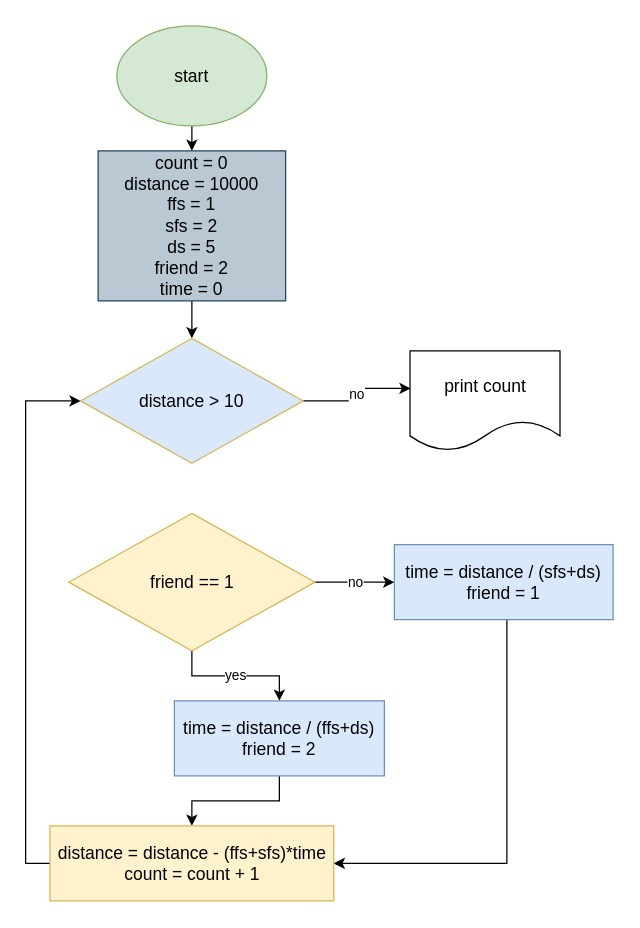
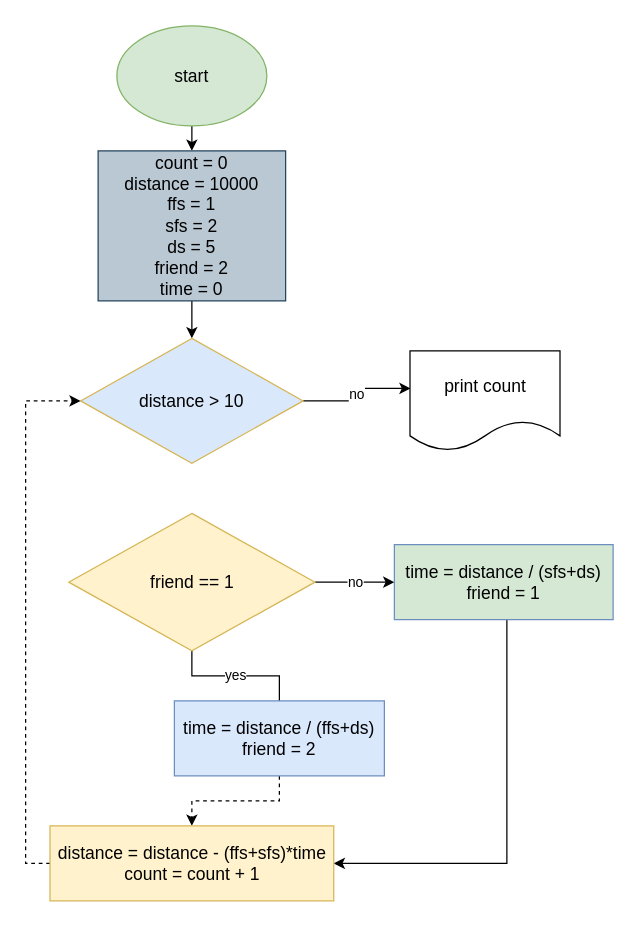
- <mxCell id="14" value="time = distance / (sfs+ds)&lt;br&gt;friend = 1" style="whiteSpace=wrap;html=1;fontSize=14;fillColor=#dae8fc;strokeColor=#6c8ebf;rounded=0;" vertex="1" parent="1"><mxGeometry x="315" y="435" width="175" height="60" as="geometry" /></mxCell>
+ <mxCell id="14" value="time = distance / (sfs+ds)&lt;br&gt;friend = 1" style="whiteSpace=wrap;html=1;fontSize=14;fillColor=#d5e8d4;strokeColor=#6c8ebf;rounded=0;" vertex="1" parent="1"><mxGeometry x="315" y="435" width="175" height="60" as="geometry" /></mxCell>
- <mxCell id="15" style="edgeStyle=orthogonalEdgeStyle;rounded=0;orthogonalLoop=1;jettySize=auto;html=1;entryX=0;entryY=0.5;entryDx=0;entryDy=0;" edge="1" parent="1" source="16" target="7"><mxGeometry relative="1" as="geometry"><mxPoint x="15" y="310" as="targetPoint" /><Array as="points"><mxPoint x="20" y="690" /><mxPoint x="20" y="320" /></Array></mxGeometry></mxCell>
+ <mxCell id="15" style="edgeStyle=orthogonalEdgeStyle;rounded=0;orthogonalLoop=1;jettySize=auto;html=1;entryX=0;entryY=0.5;entryDx=0;entryDy=0;dashed=1;" edge="1" parent="1" source="16" target="7"><mxGeometry relative="1" as="geometry"><mxPoint x="15" y="310" as="targetPoint" /><Array as="points"><mxPoint x="20" y="690" /><mxPoint x="20" y="320" /></Array></mxGeometry></mxCell>
- <mxCell id="8" value="yes" style="edgeStyle=orthogonalEdgeStyle;rounded=0;orthogonalLoop=1;jettySize=auto;html=1;" edge="1" parent="1" source="10" target="12"><mxGeometry relative="1" as="geometry" /></mxCell>
+ <mxCell id="8" value="yes" style="edgeStyle=orthogonalEdgeStyle;rounded=0;orthogonalLoop=1;jettySize=auto;html=1;endArrow=none;" edge="1" parent="1" source="10" target="12"><mxGeometry relative="1" as="geometry" /></mxCell>
- <mxCell id="11" value="" style="edgeStyle=orthogonalEdgeStyle;rounded=0;orthogonalLoop=1;jettySize=auto;html=1;" edge="1" parent="1" source="12" target="16"><mxGeometry relative="1" as="geometry" /></mxCell>
+ <mxCell id="11" value="" style="edgeStyle=orthogonalEdgeStyle;rounded=0;orthogonalLoop=1;jettySize=auto;html=1;dashed=1;" edge="1" parent="1" source="12" target="16"><mxGeometry relative="1" as="geometry" /></mxCell>
